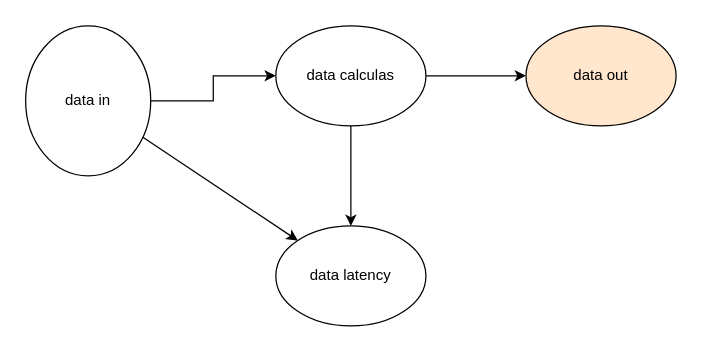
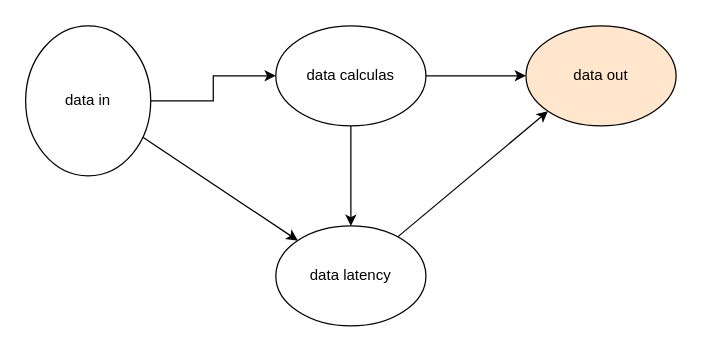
+ <mxCell id="9" style="rounded=0;orthogonalLoop=1;jettySize=auto;html=1;entryX=0;entryY=1;entryDx=0;entryDy=0;" edge="1" parent="1" source="10" target="8"><mxGeometry relative="1" as="geometry" /></mxCell>
